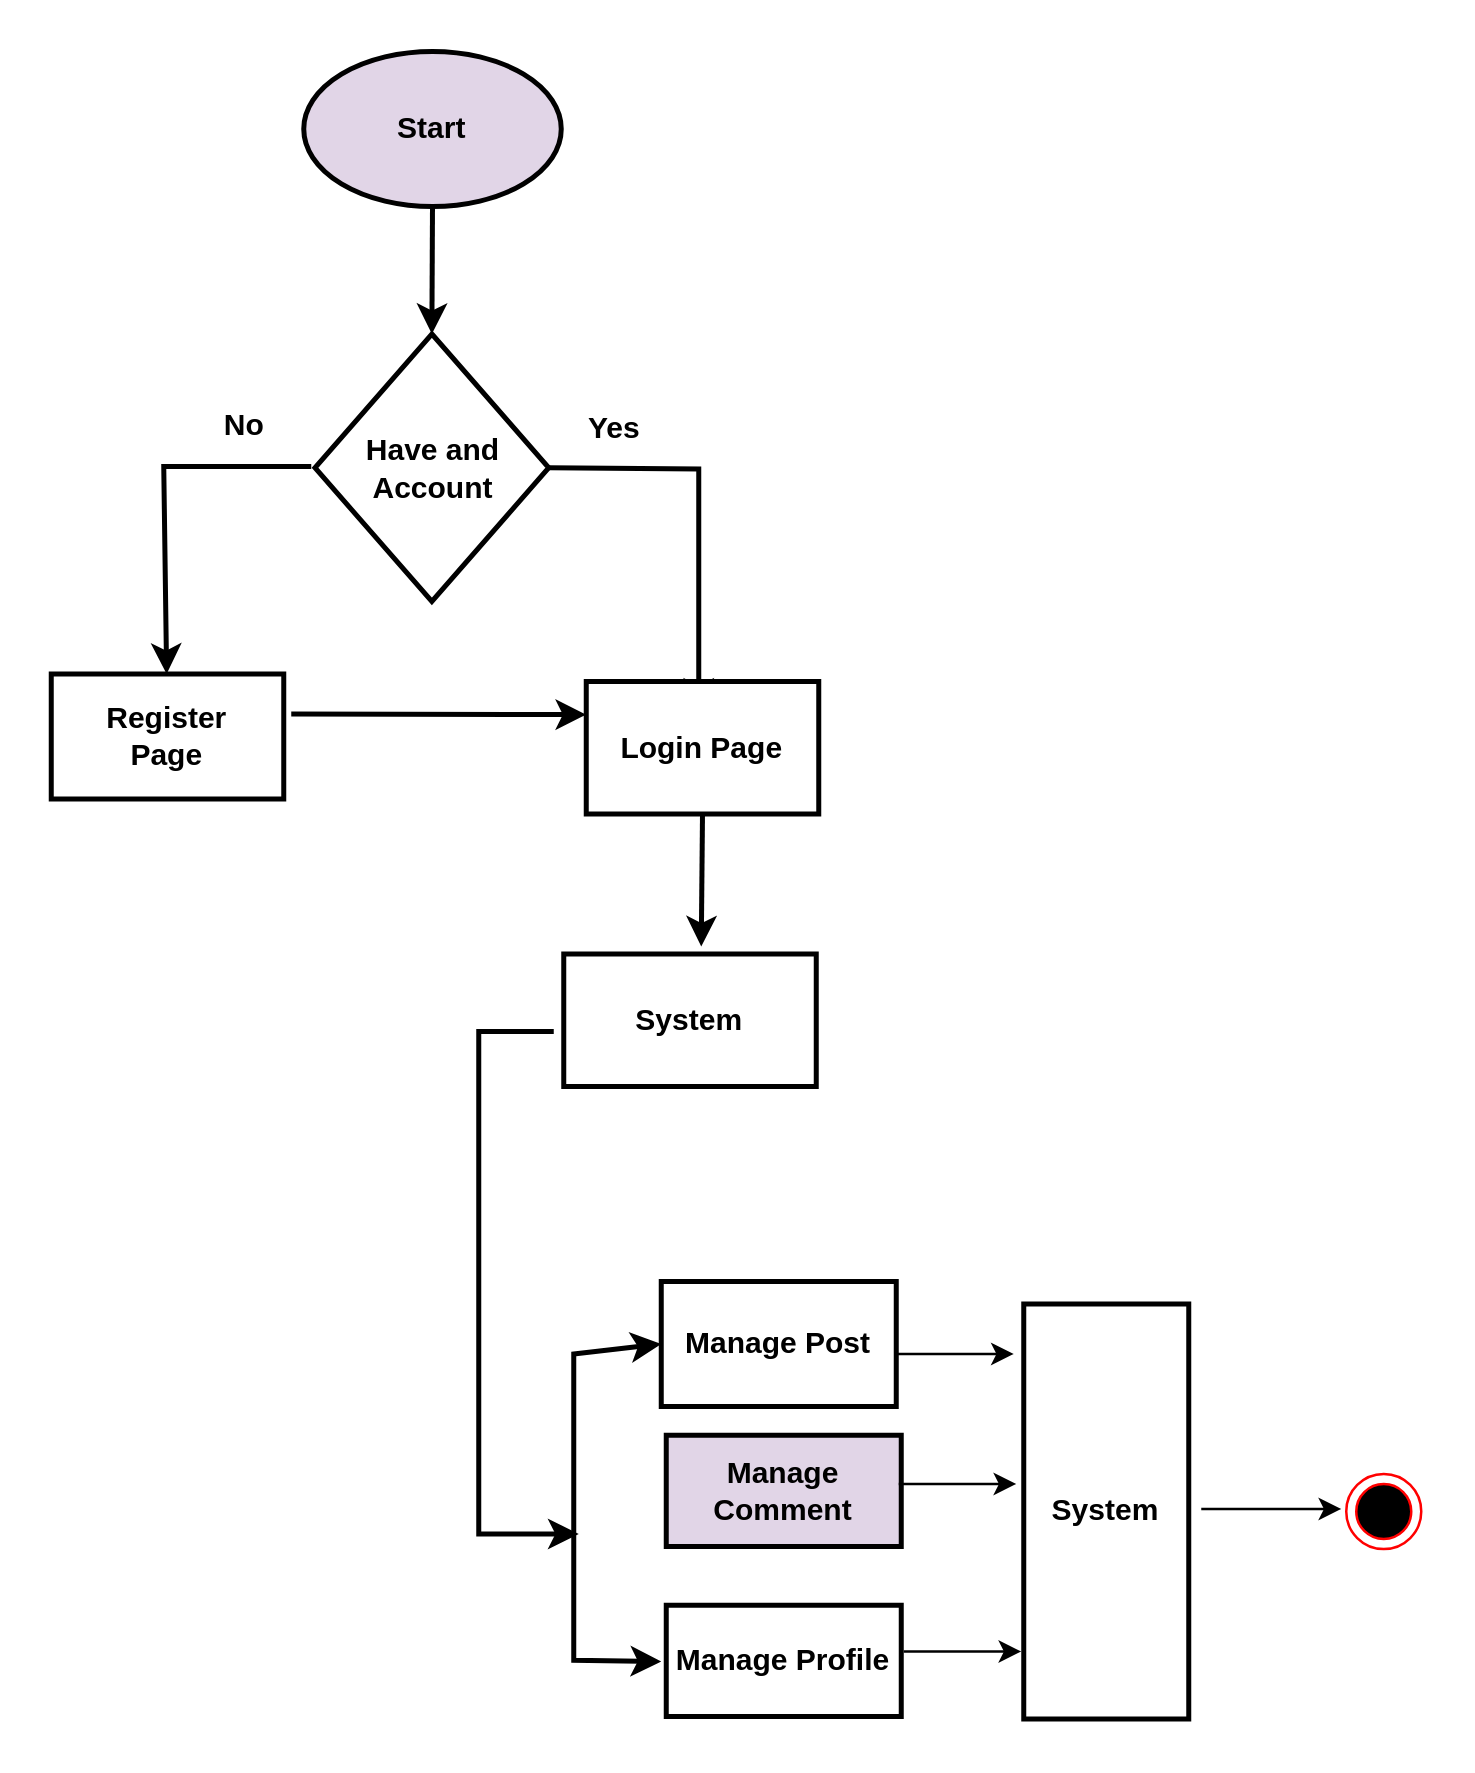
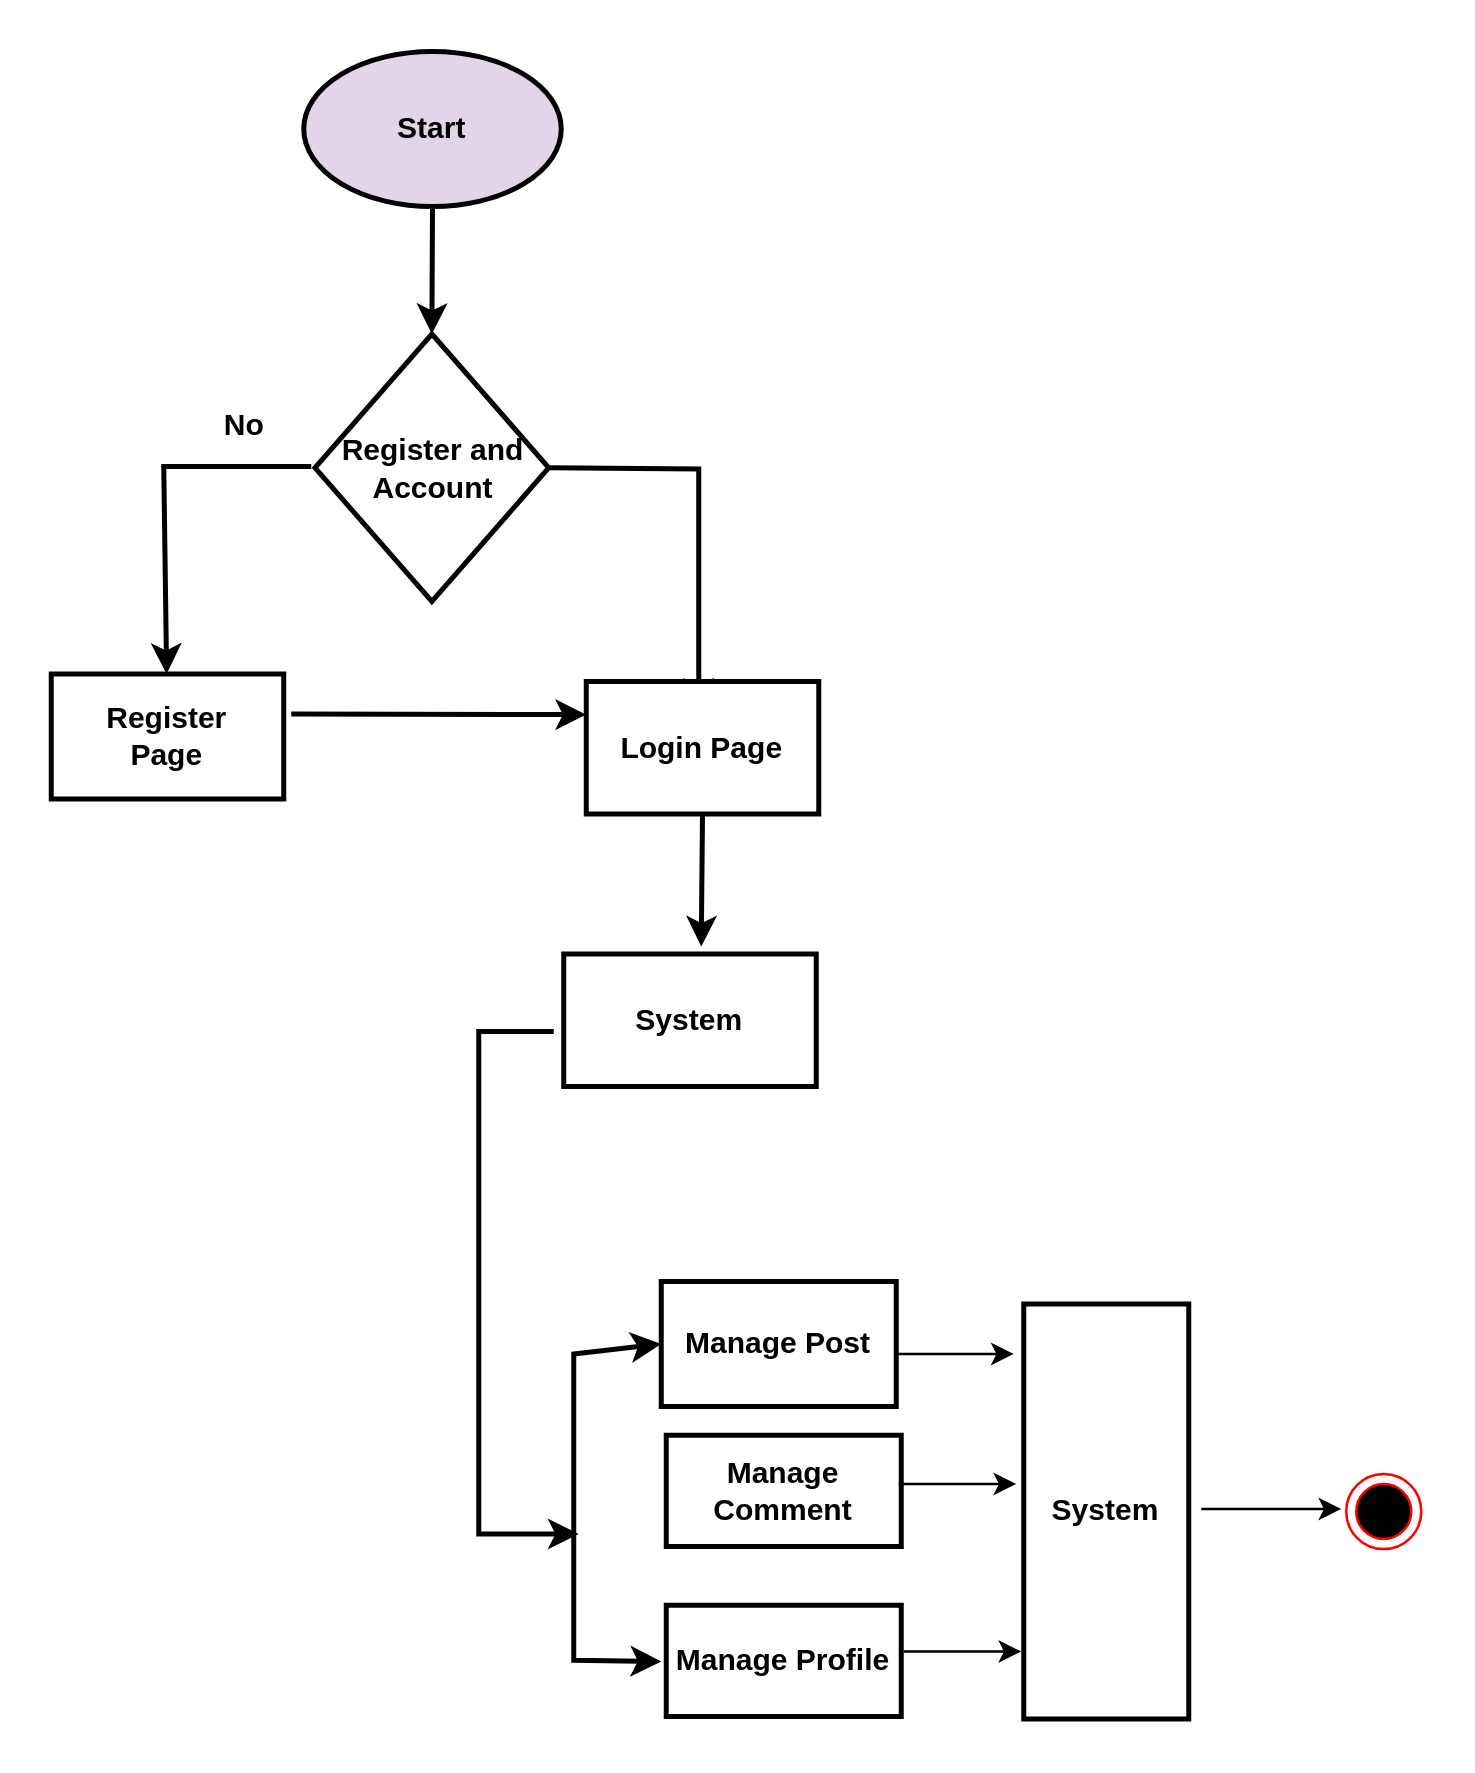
- <mxCell id="8" value="Yes" style="text;html=1;align=center;verticalAlign=middle;resizable=0;points=[];autosize=1;strokeColor=none;fillColor=none;fontStyle=1;strokeWidth=2;" parent="1" vertex="1"><mxGeometry x="225" y="158" width="39" height="26" as="geometry" /></mxCell>
- <mxCell id="3" value="Have and Account" style="rhombus;whiteSpace=wrap;html=1;fontStyle=1;strokeWidth=2;" parent="1" vertex="1"><mxGeometry x="125.5" y="133" width="93.5" height="107" as="geometry" /></mxCell>
+ <mxCell id="3" value="Register and Account" style="rhombus;whiteSpace=wrap;html=1;fontStyle=1;strokeWidth=2;" parent="1" vertex="1"><mxGeometry x="125.5" y="133" width="93.5" height="107" as="geometry" /></mxCell>
- <mxCell id="16" value="Manage Comment" style="rounded=0;whiteSpace=wrap;html=1;fontStyle=1;strokeWidth=2;fillColor=#e1d5e7;" parent="1" vertex="1"><mxGeometry x="266" y="573.5" width="94" height="44.5" as="geometry" /></mxCell>
+ <mxCell id="16" value="Manage Comment" style="rounded=0;whiteSpace=wrap;html=1;fontStyle=1;strokeWidth=2;" parent="1" vertex="1"><mxGeometry x="266" y="573.5" width="94" height="44.5" as="geometry" /></mxCell>
